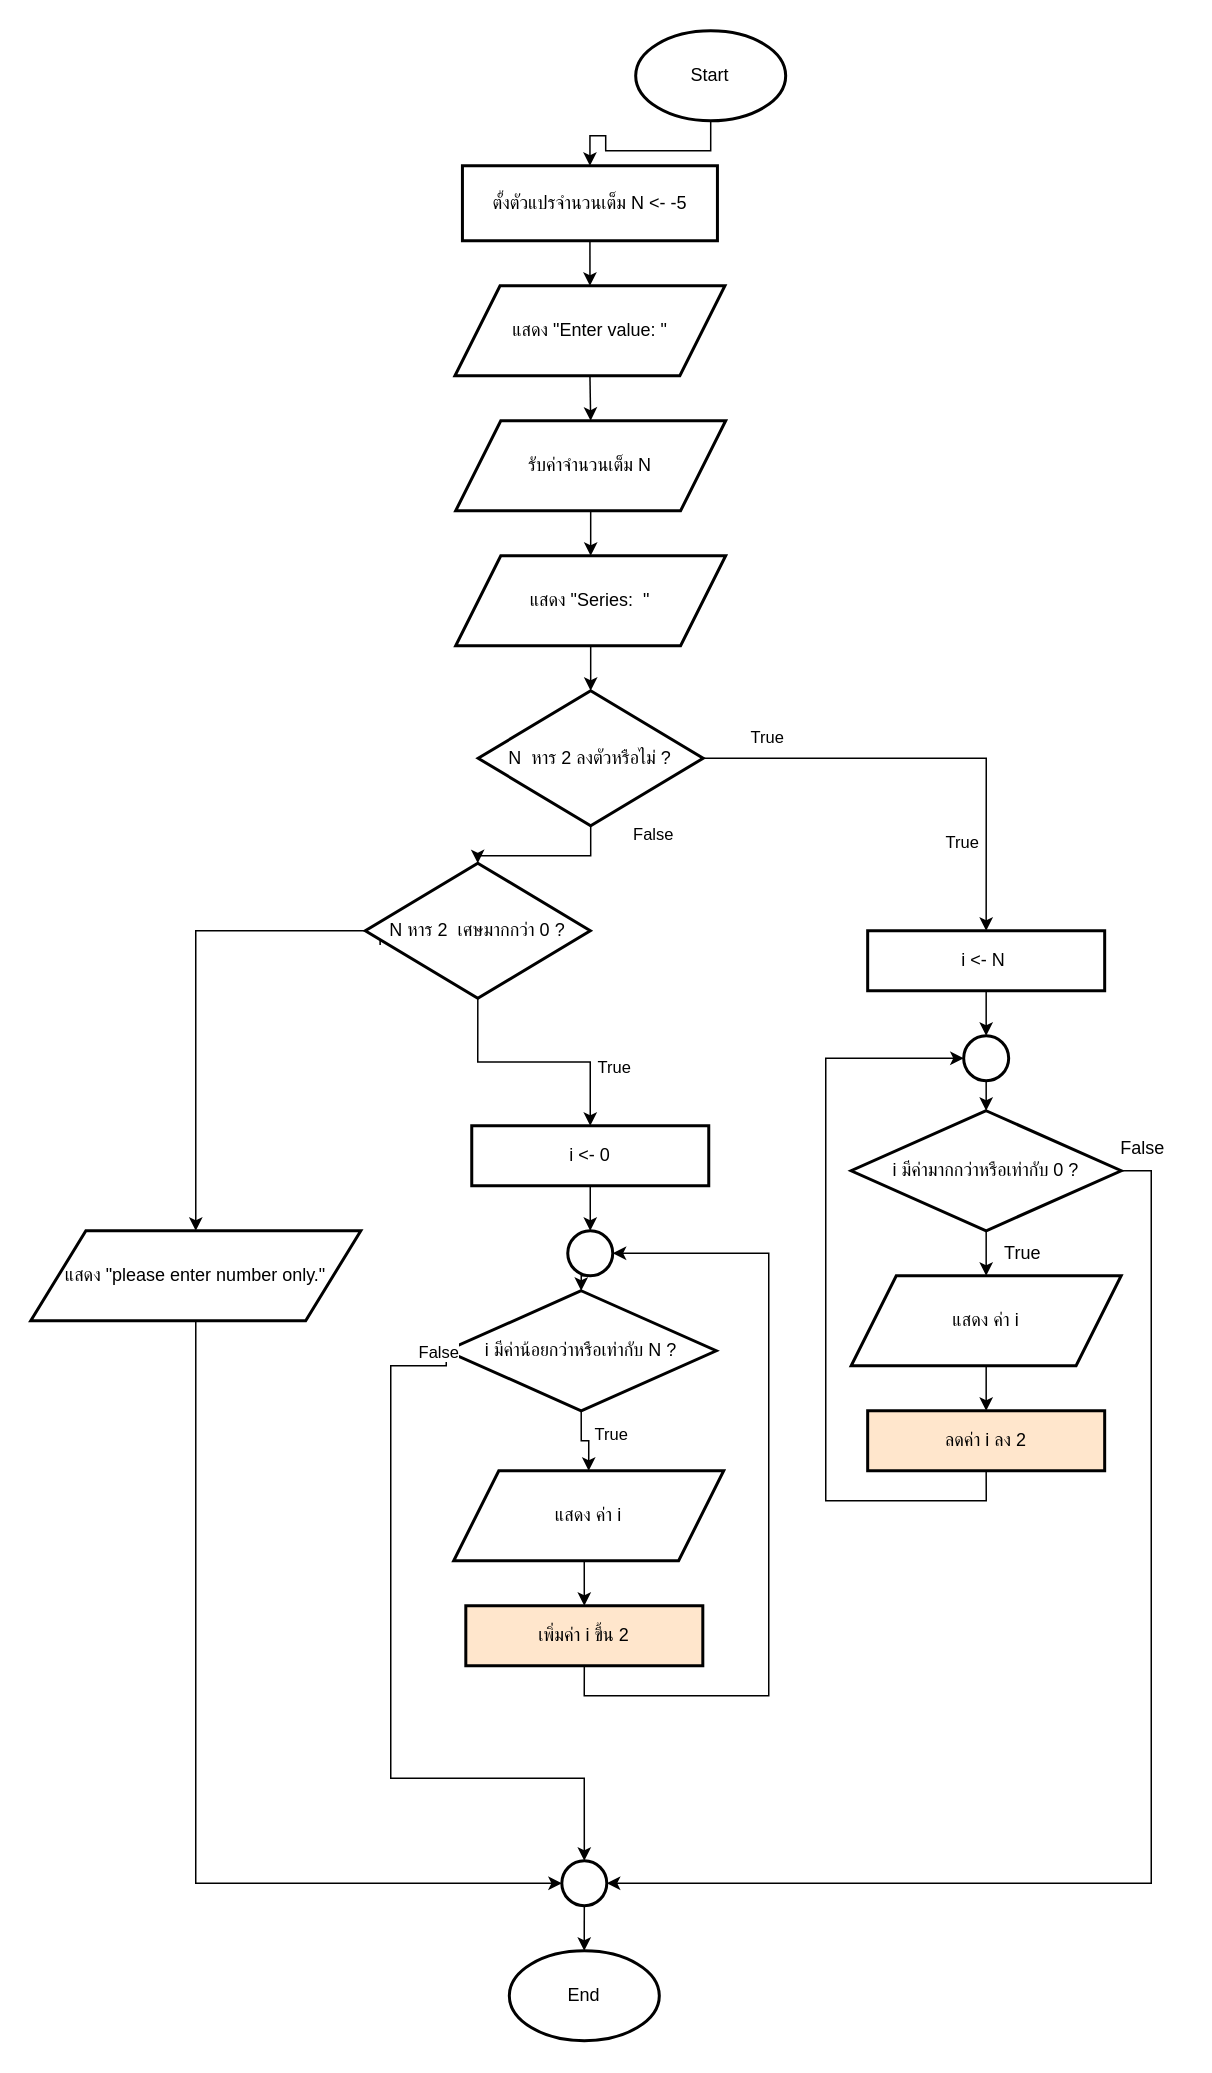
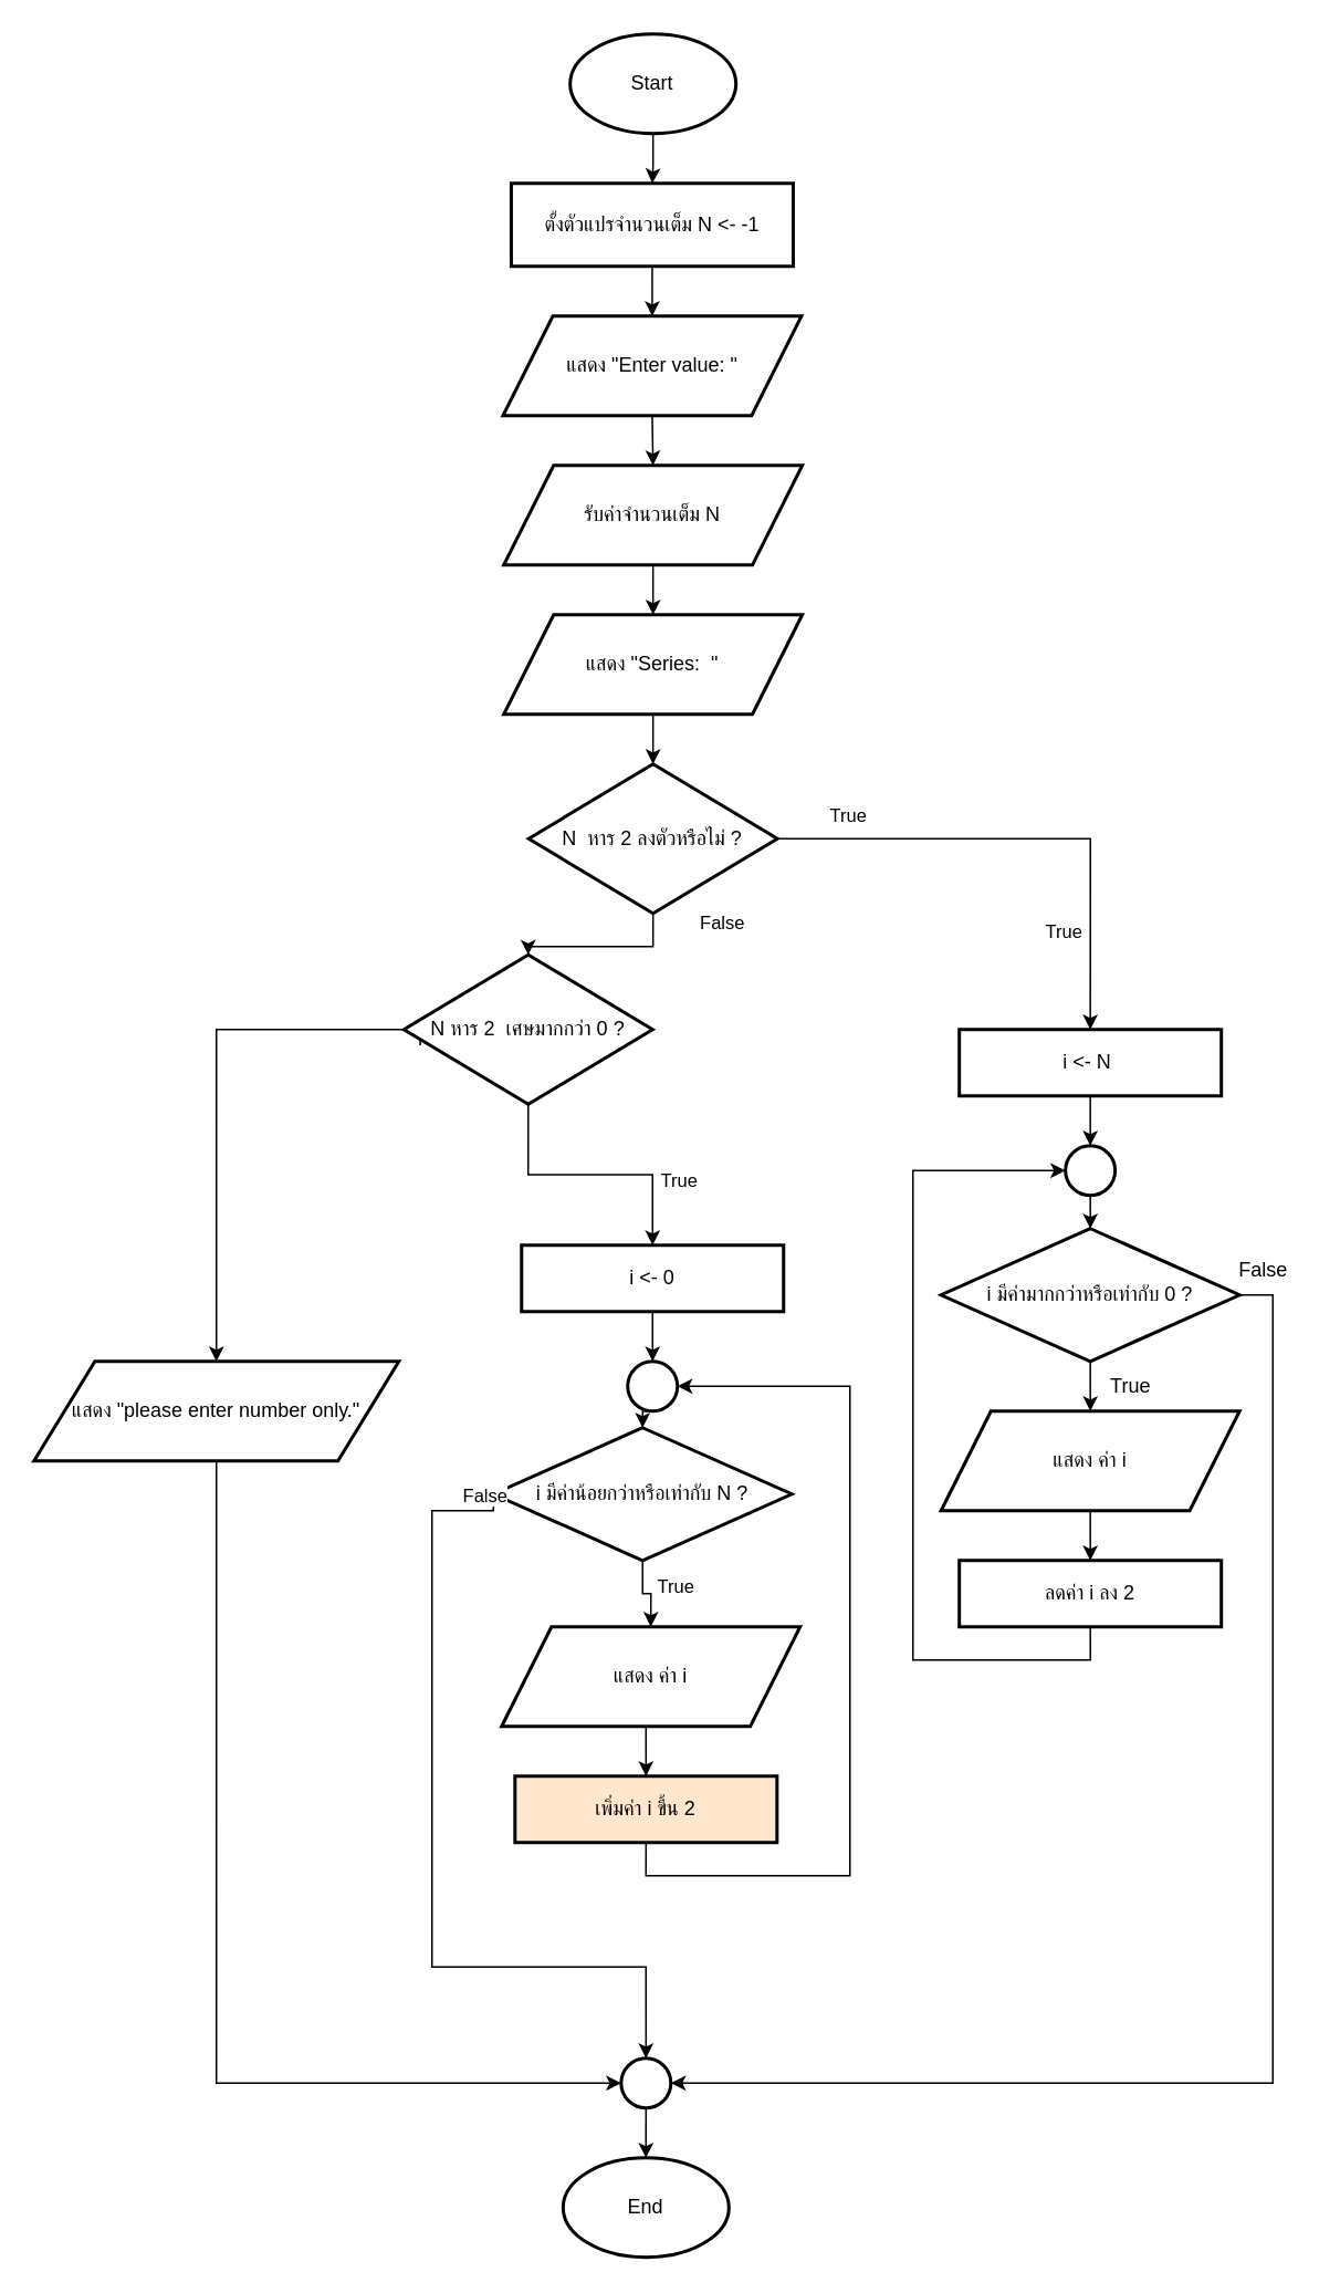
- <mxCell id="3" value="Start" style="strokeWidth=2;html=1;shape=mxgraph.flowchart.start_1;whiteSpace=wrap;" parent="1" vertex="1"><mxGeometry x="423.29" y="20" width="100" height="60" as="geometry" /></mxCell>
+ <mxCell id="3" value="Start" style="strokeWidth=2;html=1;shape=mxgraph.flowchart.start_1;whiteSpace=wrap;" parent="1" vertex="1"><mxGeometry x="343.29" y="20" width="100" height="60" as="geometry" /></mxCell>
- <mxCell id="12" value="ตั้งตัวแปรจำนวนเต็ม N &amp;lt;- -5" style="rounded=1;whiteSpace=wrap;html=1;absoluteArcSize=1;arcSize=0;strokeWidth=2;" parent="1" vertex="1"><mxGeometry x="307.79" y="110" width="170" height="50" as="geometry" /></mxCell>
+ <mxCell id="12" value="ตั้งตัวแปรจำนวนเต็ม N &amp;lt;- -1" style="rounded=1;whiteSpace=wrap;html=1;absoluteArcSize=1;arcSize=0;strokeWidth=2;" parent="1" vertex="1"><mxGeometry x="307.79" y="110" width="170" height="50" as="geometry" /></mxCell>
- <mxCell id="19" value="ลดค่า i ลง 2" style="rounded=1;whiteSpace=wrap;html=1;absoluteArcSize=1;arcSize=0;strokeWidth=2;fillColor=#ffe6cc;" parent="1" vertex="1"><mxGeometry x="577.95" y="940" width="158" height="40" as="geometry" /></mxCell>
+ <mxCell id="19" value="ลดค่า i ลง 2" style="rounded=1;whiteSpace=wrap;html=1;absoluteArcSize=1;arcSize=0;strokeWidth=2;" parent="1" vertex="1"><mxGeometry x="577.95" y="940" width="158" height="40" as="geometry" /></mxCell>
